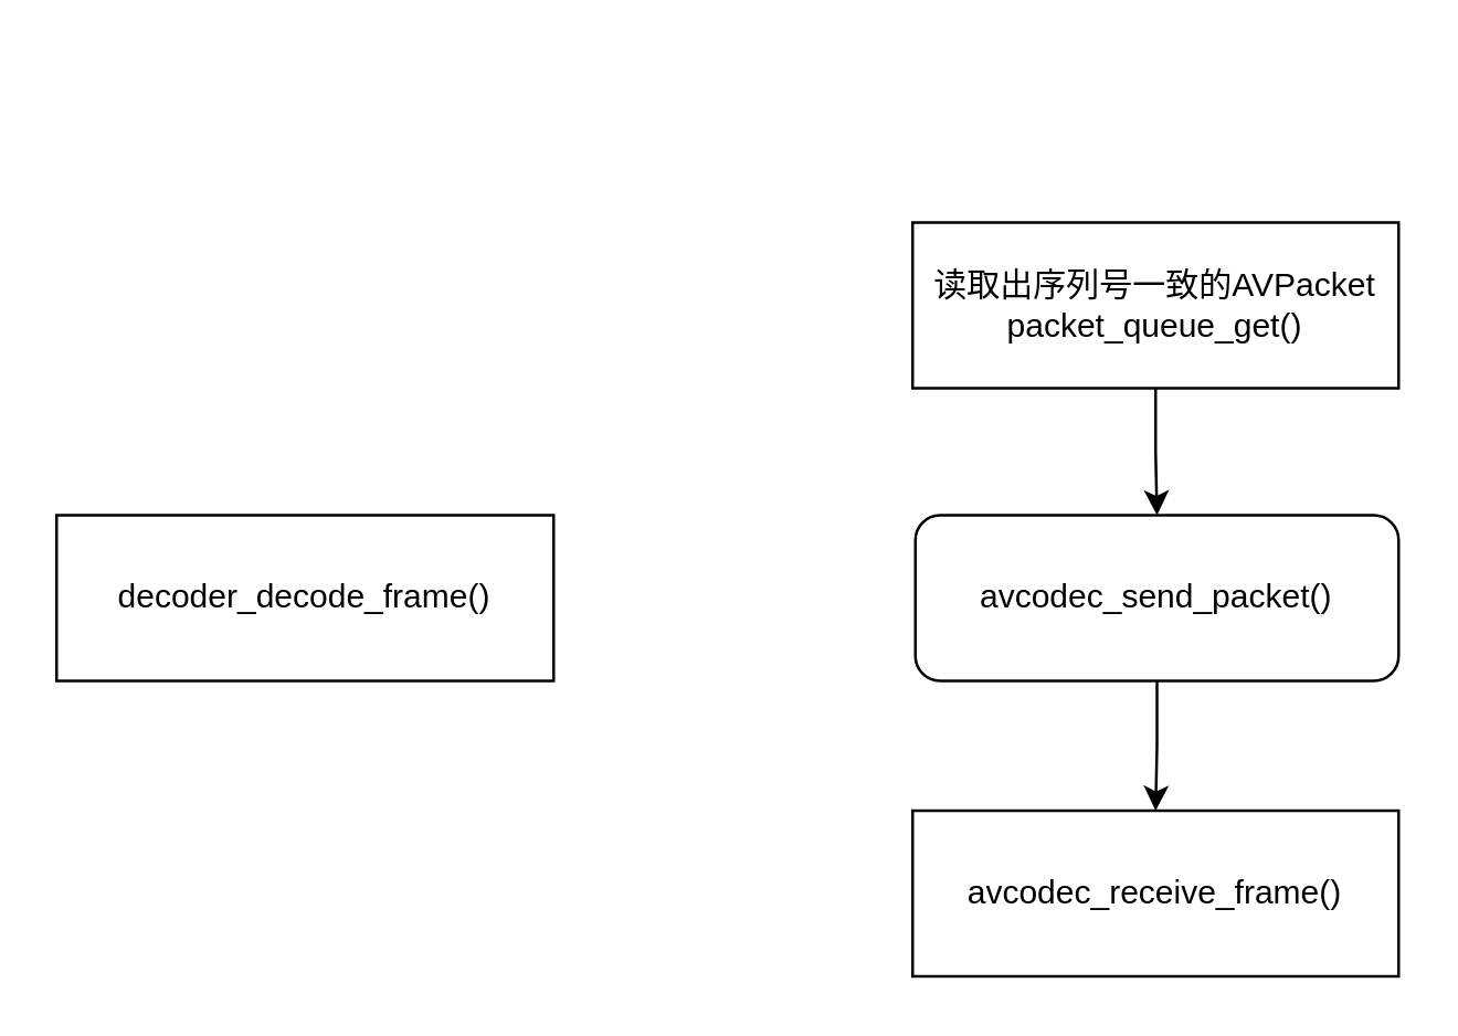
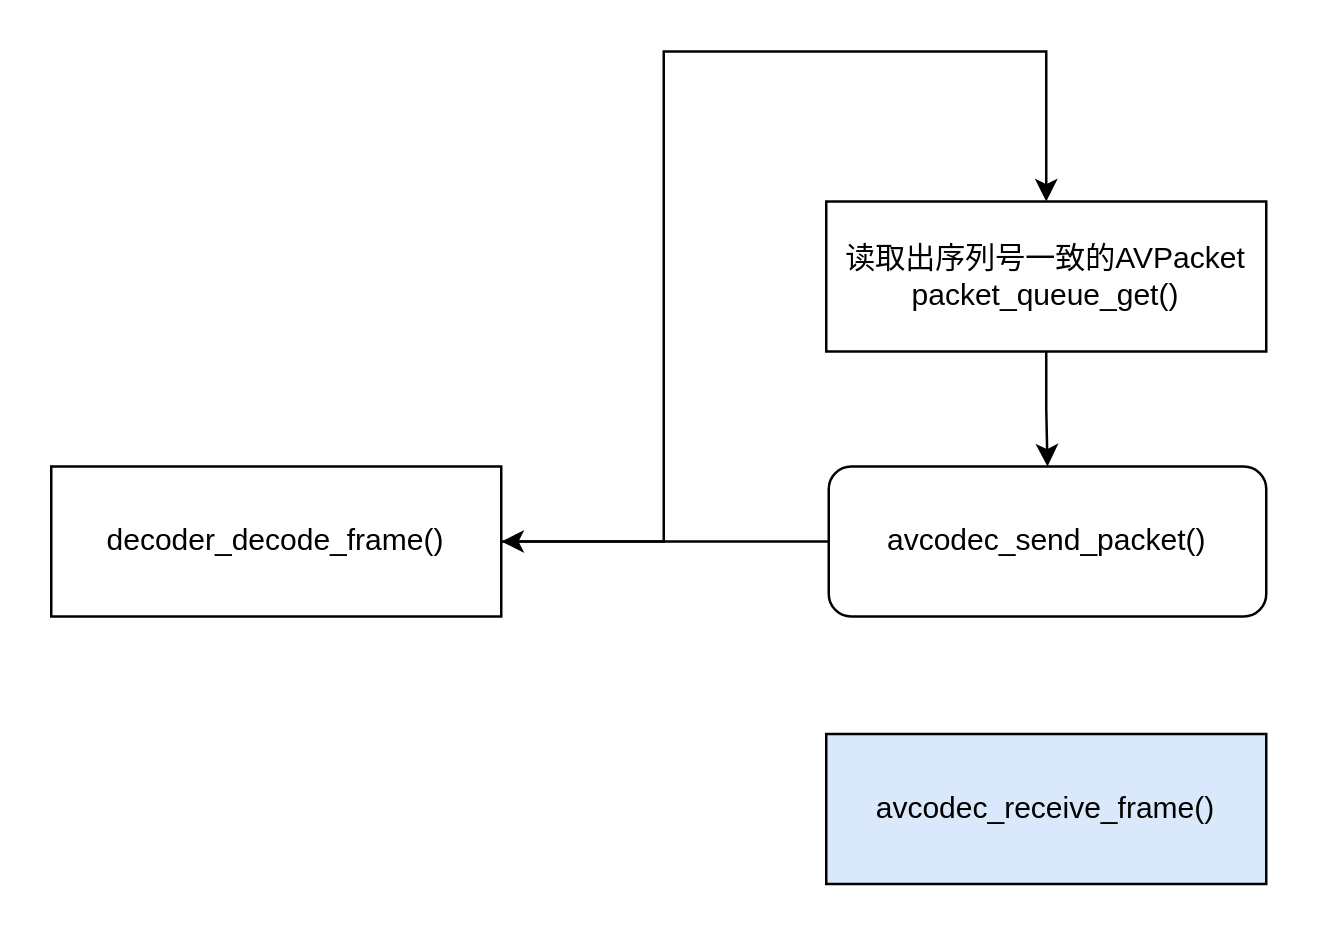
+ <mxCell id="5" style="edgeStyle=orthogonalEdgeStyle;rounded=0;orthogonalLoop=1;jettySize=auto;html=1;entryX=0.5;entryY=0;entryDx=0;entryDy=0;fontSize=14;fontColor=default;exitX=1;exitY=0.5;exitDx=0;exitDy=0;" parent="1" source="2" target="4" edge="1"><mxGeometry relative="1" as="geometry"><mxPoint x="160" y="340" as="sourcePoint" /><mxPoint x="570" y="246" as="targetPoint" /><Array as="points"><mxPoint x="265" y="216" /><mxPoint x="265" y="20" /><mxPoint x="418" y="20" /></Array></mxGeometry></mxCell>
- <mxCell id="6" value="" style="edgeStyle=orthogonalEdgeStyle;rounded=0;orthogonalLoop=1;jettySize=auto;html=1;" parent="1" source="7" target="8" edge="1"><mxGeometry relative="1" as="geometry" /></mxCell>
+ <mxCell id="6" value="" style="edgeStyle=orthogonalEdgeStyle;rounded=0;orthogonalLoop=1;jettySize=auto;html=1;" parent="1" source="7" target="2" edge="1"><mxGeometry relative="1" as="geometry" /></mxCell>
- <mxCell id="8" value="avcodec_receive_frame()" style="rounded=0;whiteSpace=wrap;html=1;" parent="1" vertex="1"><mxGeometry x="330" y="293" width="176" height="60" as="geometry" /></mxCell>
+ <mxCell id="8" value="avcodec_receive_frame()" style="rounded=0;whiteSpace=wrap;html=1;fillColor=#dae8fc;" parent="1" vertex="1"><mxGeometry x="330" y="293" width="176" height="60" as="geometry" /></mxCell>
